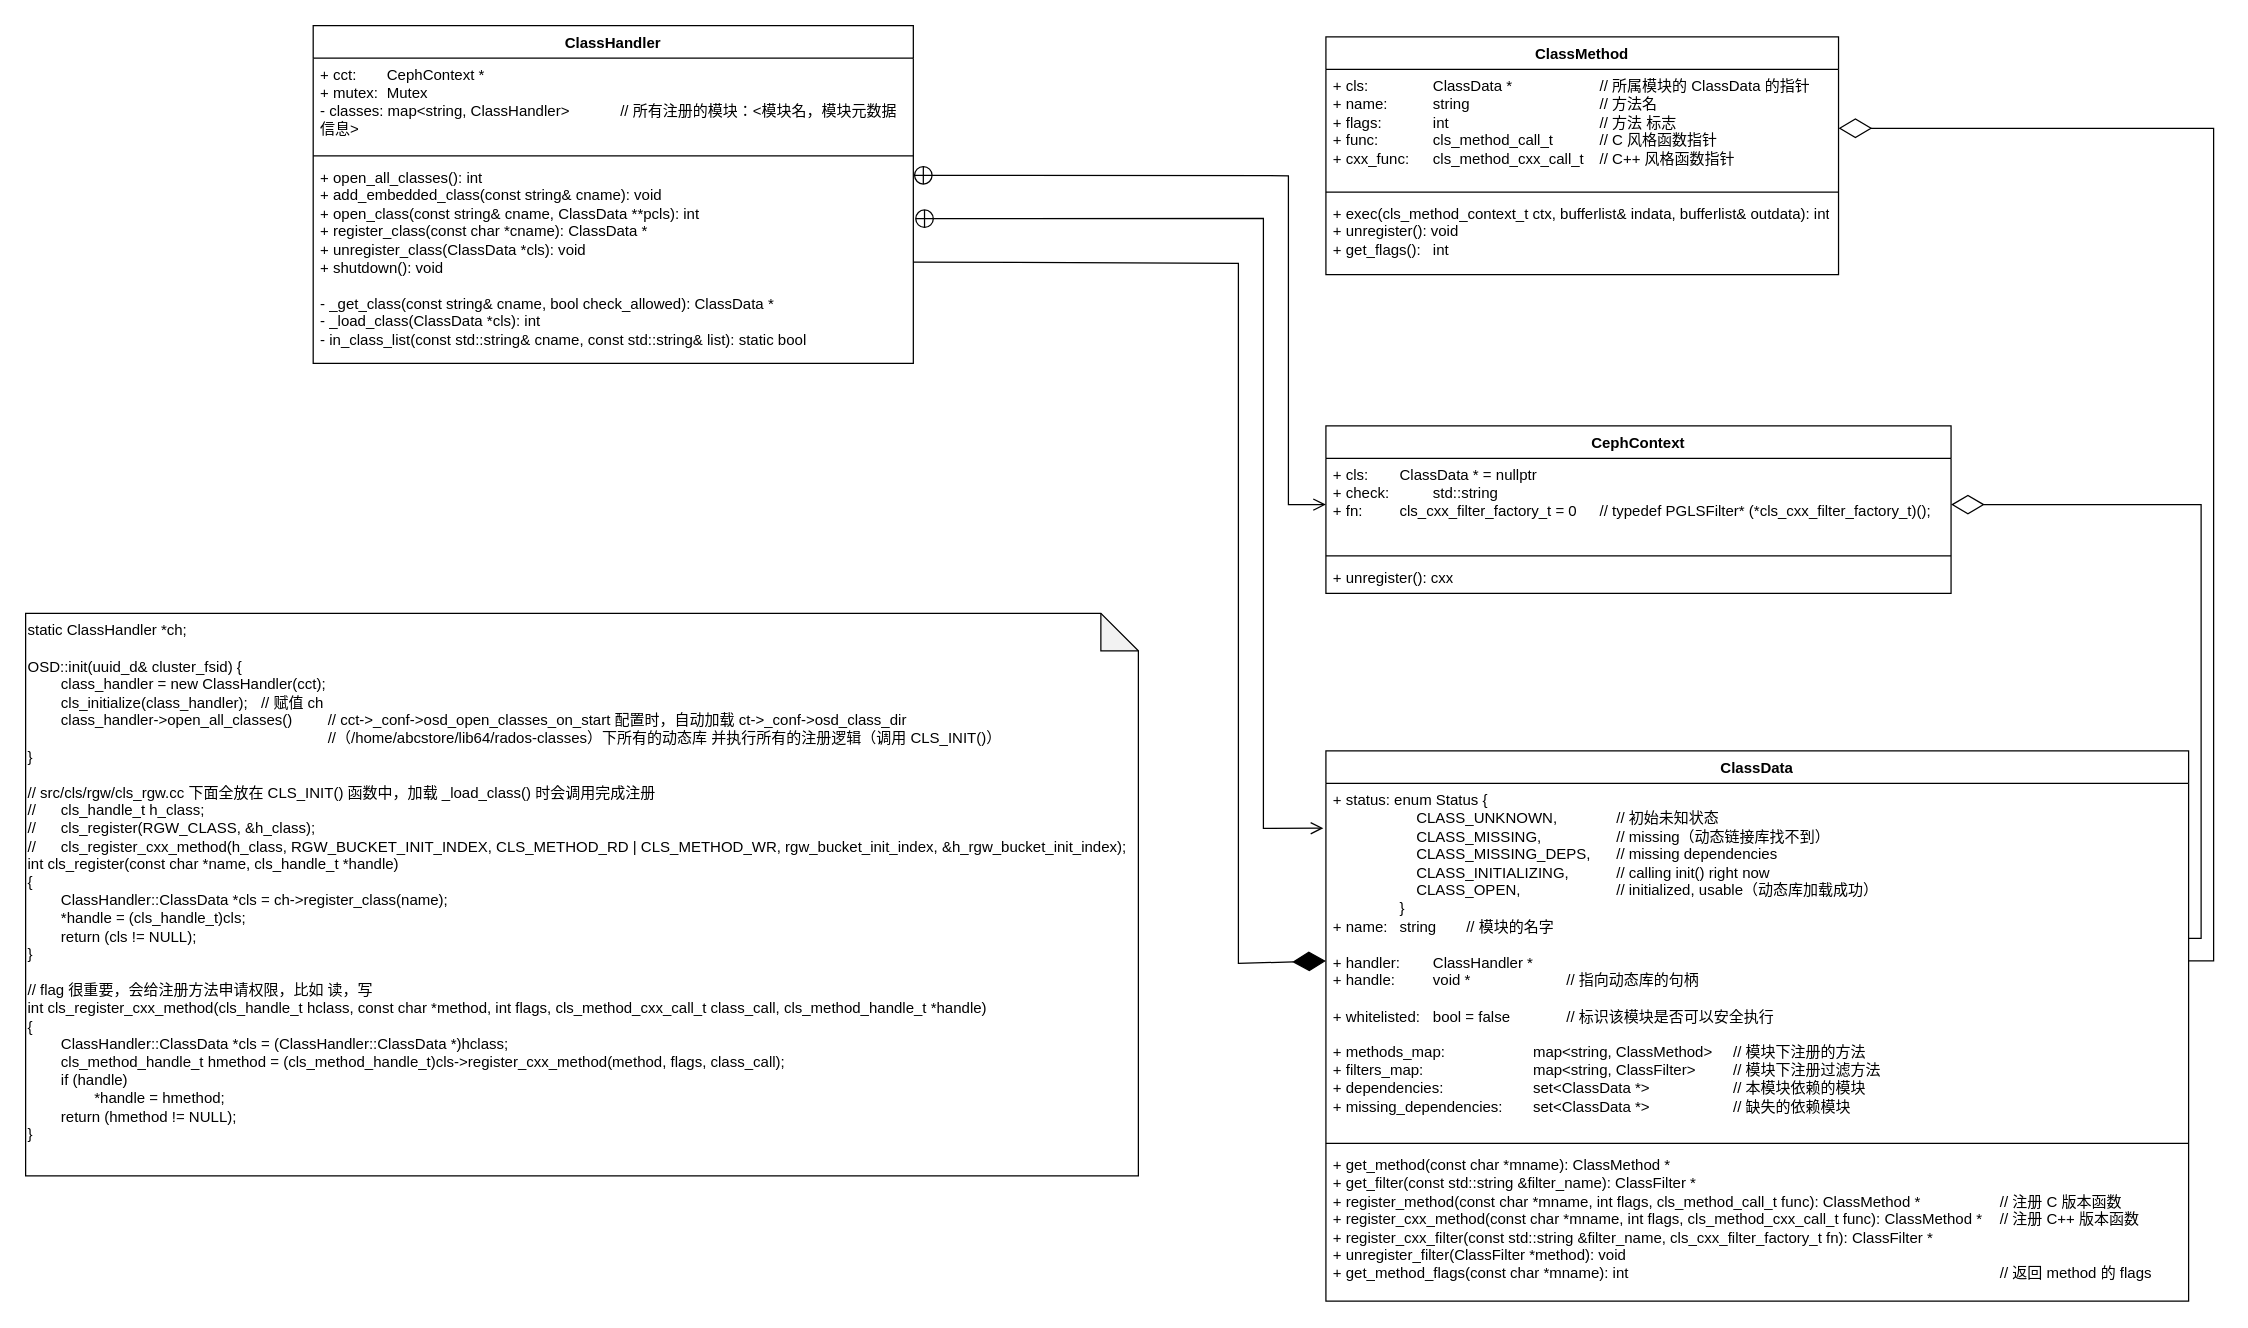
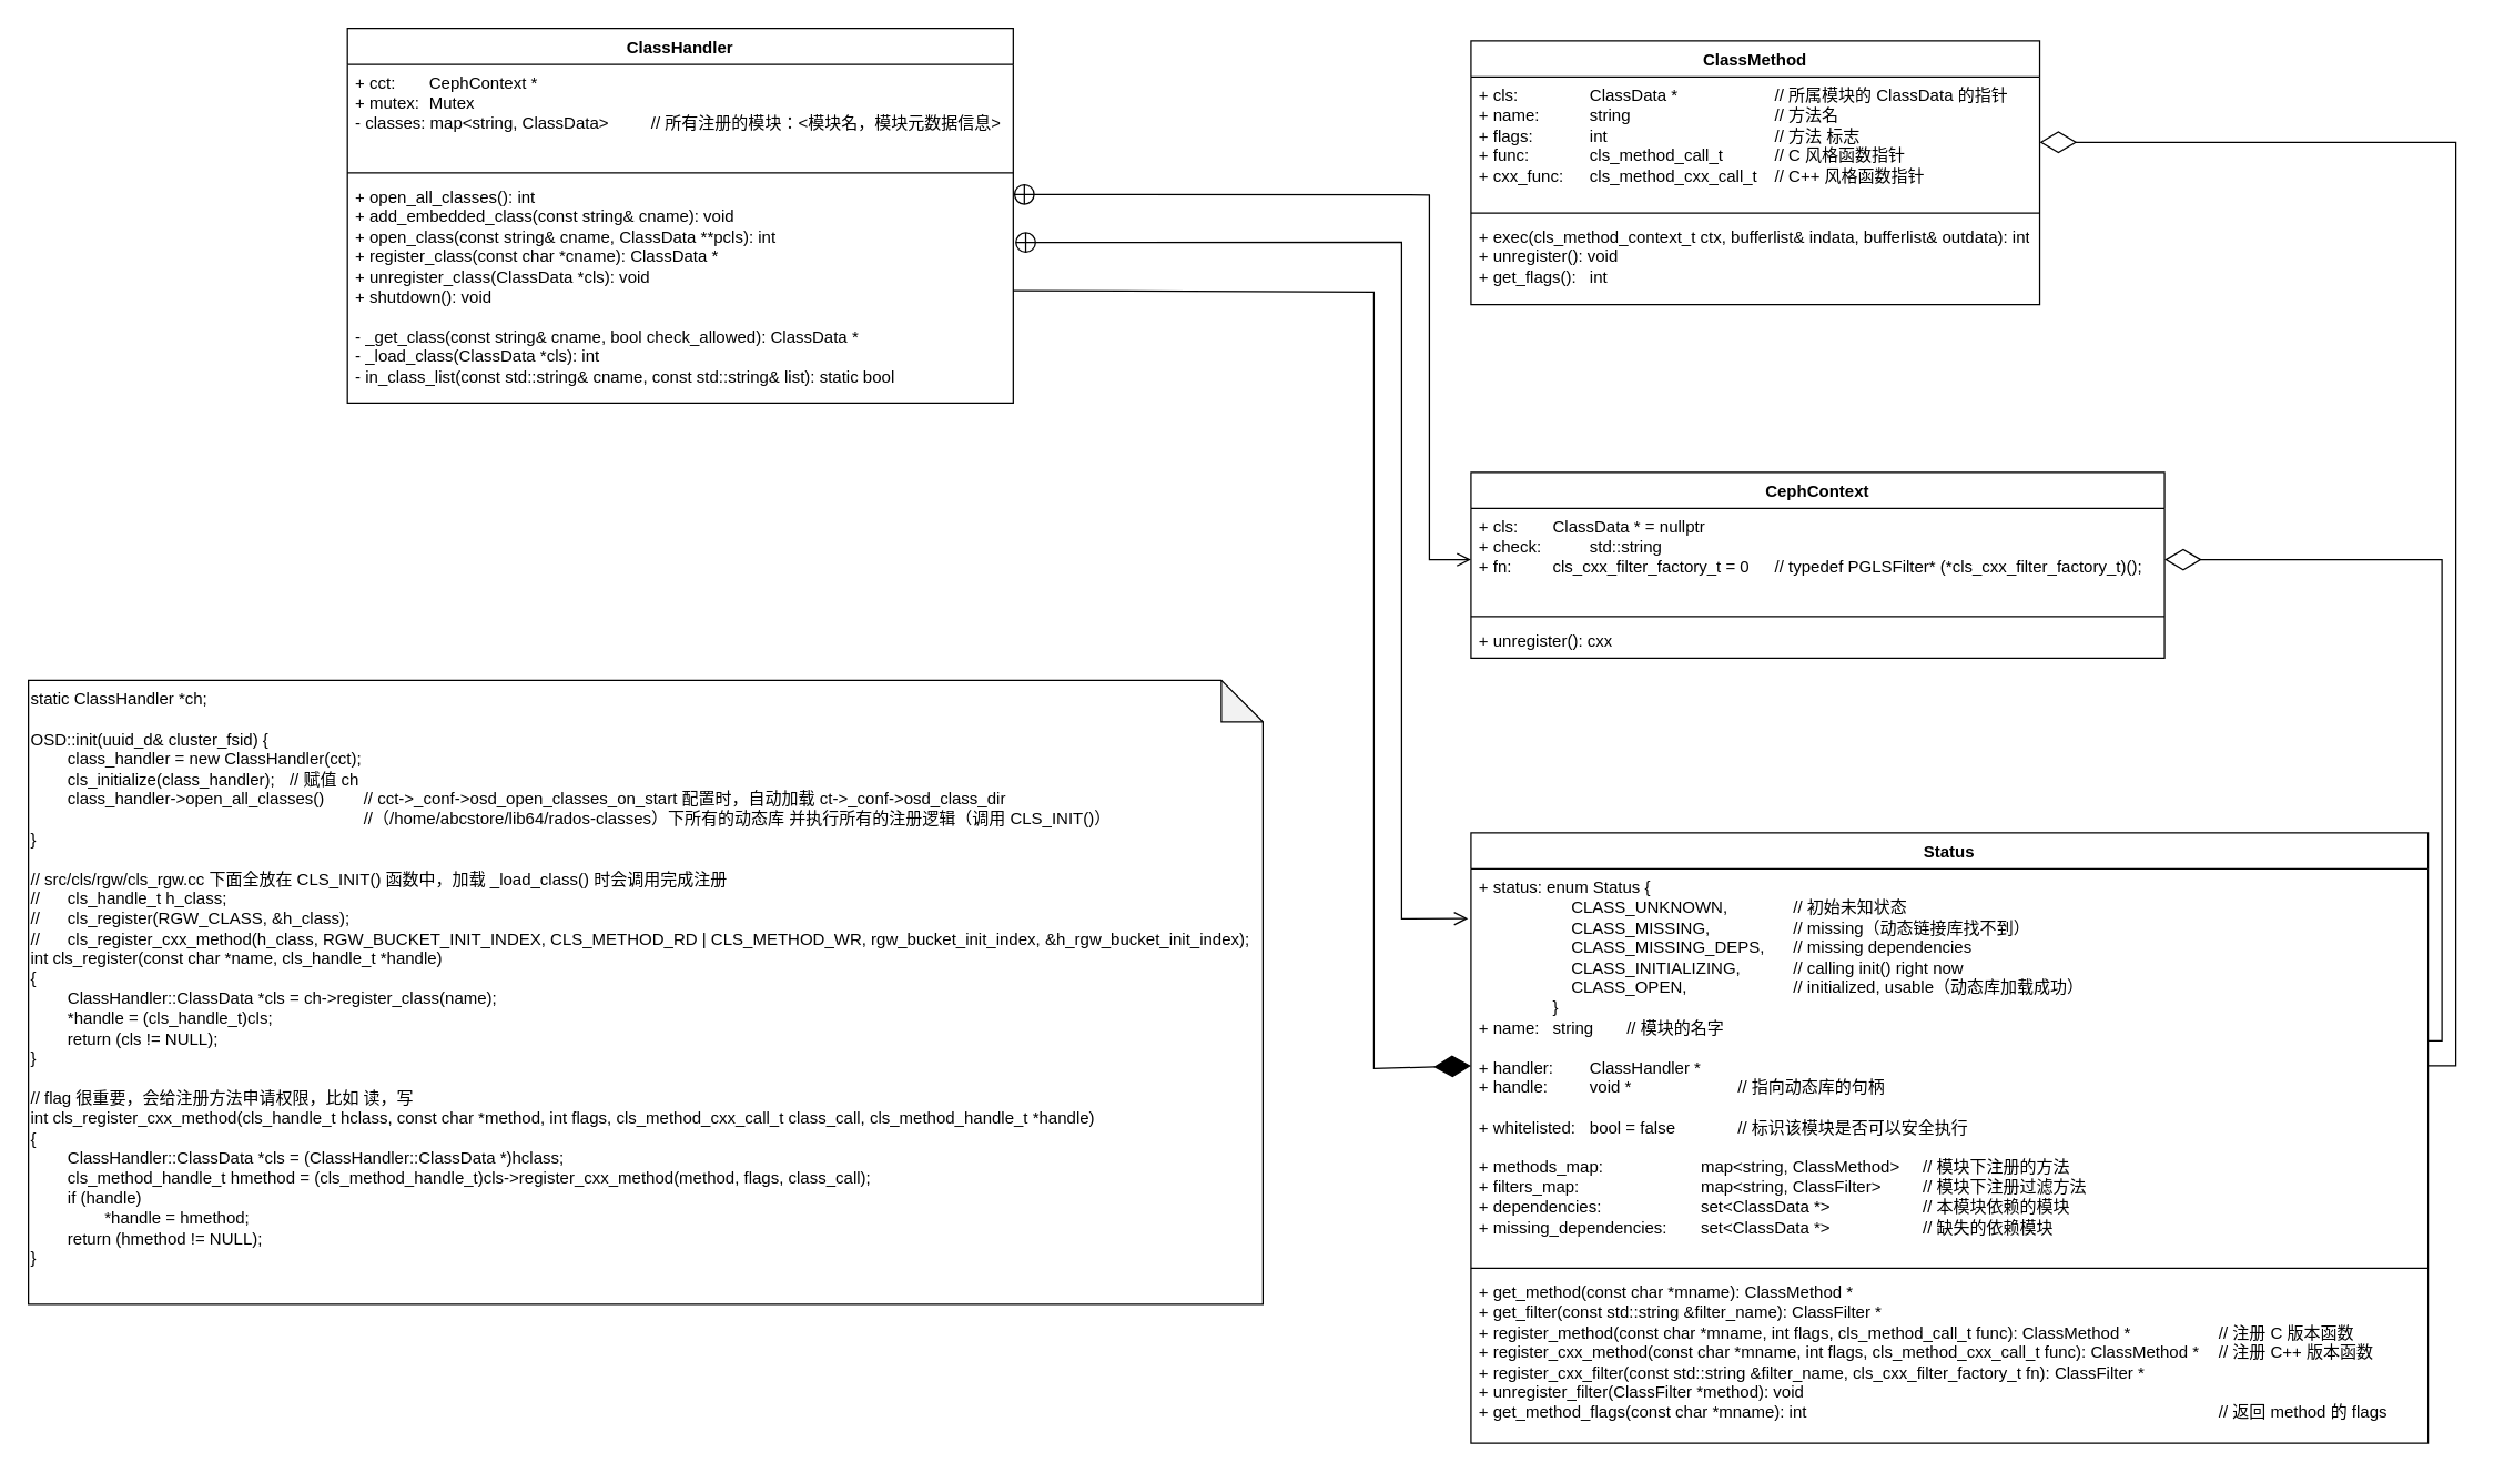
- <mxCell id="3" value="+ cct:&amp;nbsp;&lt;span style=&quot;white-space: pre;&quot;&gt;&#09;&lt;/span&gt;CephContext *&lt;div&gt;+&amp;nbsp;mutex:&lt;span style=&quot;white-space: pre;&quot;&gt;&#09;&lt;/span&gt;Mutex&lt;br&gt;&lt;div&gt;- classes:&amp;nbsp;map&amp;lt;string, ClassHandler&amp;gt;&lt;span style=&quot;white-space: pre;&quot;&gt;&#09;&lt;/span&gt;&lt;span style=&quot;white-space: pre;&quot;&gt;&#09;&lt;/span&gt;// 所有注册的模块：&amp;lt;模块名，模块元数据信息&amp;gt;&lt;/div&gt;&lt;/div&gt;" style="text;strokeColor=none;fillColor=none;align=left;verticalAlign=top;spacingLeft=4;spacingRight=4;overflow=hidden;rotatable=0;points=[[0,0.5],[1,0.5]];portConstraint=eastwest;whiteSpace=wrap;html=1;" vertex="1" parent="2"><mxGeometry y="26" width="480" height="74" as="geometry" /></mxCell>
+ <mxCell id="3" value="+ cct:&amp;nbsp;&lt;span style=&quot;white-space: pre;&quot;&gt;&#09;&lt;/span&gt;CephContext *&lt;div&gt;+&amp;nbsp;mutex:&lt;span style=&quot;white-space: pre;&quot;&gt;&#09;&lt;/span&gt;Mutex&lt;br&gt;&lt;div&gt;- classes:&amp;nbsp;map&amp;lt;string, ClassData&amp;gt;&lt;span style=&quot;white-space: pre;&quot;&gt;&#09;&lt;/span&gt;&lt;span style=&quot;white-space: pre;&quot;&gt;&#09;&lt;/span&gt;// 所有注册的模块：&amp;lt;模块名，模块元数据信息&amp;gt;&lt;/div&gt;&lt;/div&gt;" style="text;strokeColor=none;fillColor=none;align=left;verticalAlign=top;spacingLeft=4;spacingRight=4;overflow=hidden;rotatable=0;points=[[0,0.5],[1,0.5]];portConstraint=eastwest;whiteSpace=wrap;html=1;" vertex="1" parent="2"><mxGeometry y="26" width="480" height="74" as="geometry" /></mxCell>
- <mxCell id="6" value="ClassData" style="swimlane;fontStyle=1;align=center;verticalAlign=top;childLayout=stackLayout;horizontal=1;startSize=26;horizontalStack=0;resizeParent=1;resizeParentMax=0;resizeLast=0;collapsible=1;marginBottom=0;whiteSpace=wrap;html=1;" vertex="1" parent="1"><mxGeometry x="1060" y="600" width="690" height="440" as="geometry" /></mxCell>
+ <mxCell id="6" value="Status" style="swimlane;fontStyle=1;align=center;verticalAlign=top;childLayout=stackLayout;horizontal=1;startSize=26;horizontalStack=0;resizeParent=1;resizeParentMax=0;resizeLast=0;collapsible=1;marginBottom=0;whiteSpace=wrap;html=1;" vertex="1" parent="1"><mxGeometry x="1060" y="600" width="690" height="440" as="geometry" /></mxCell>
